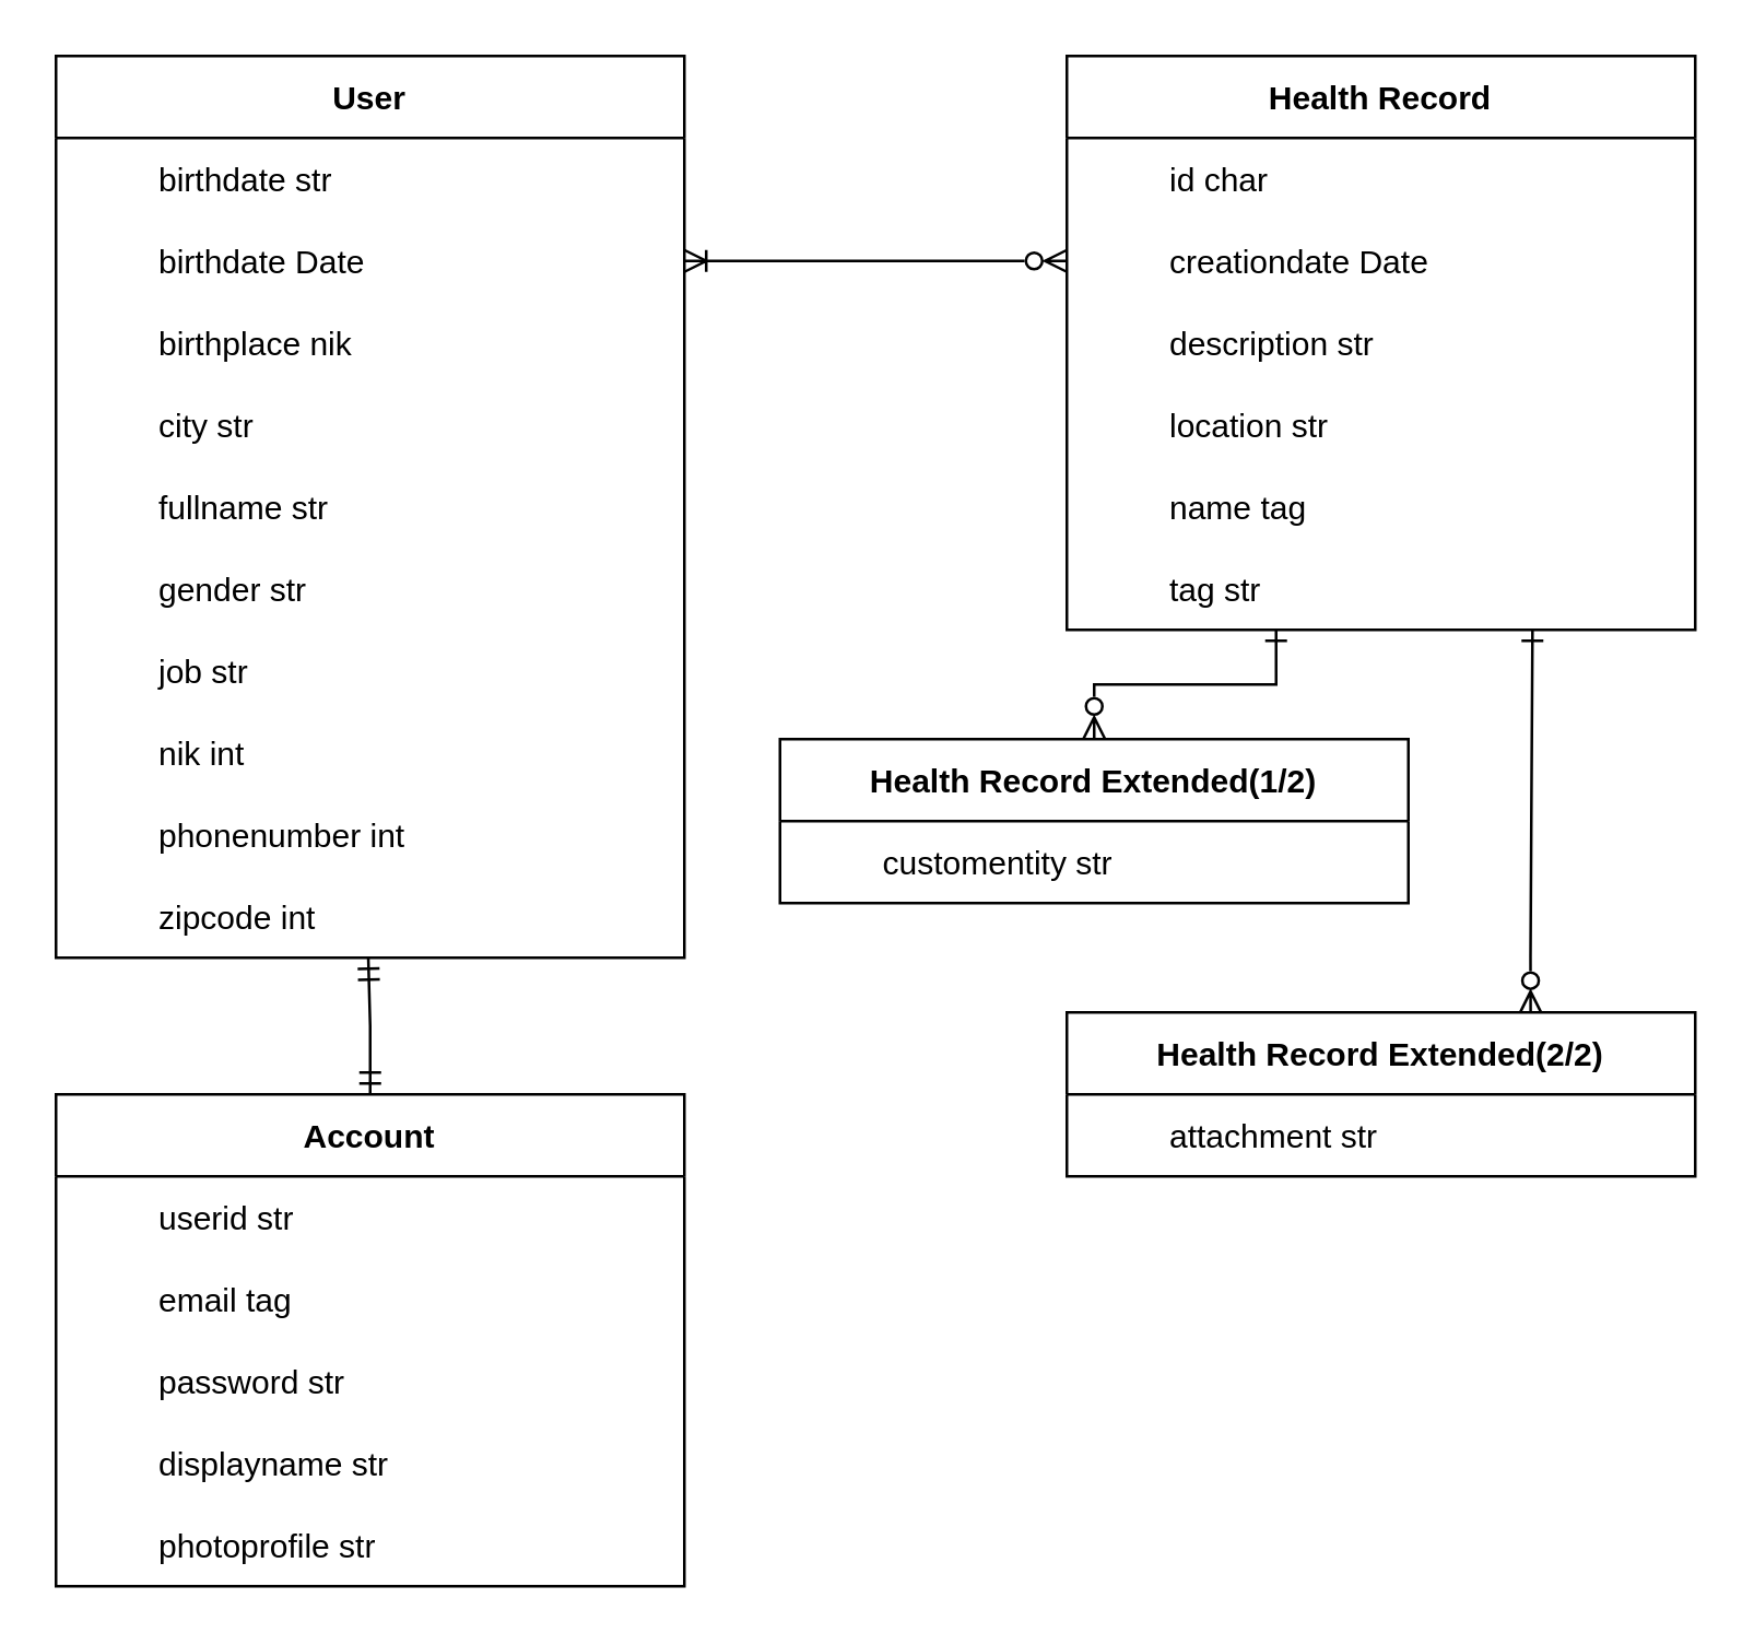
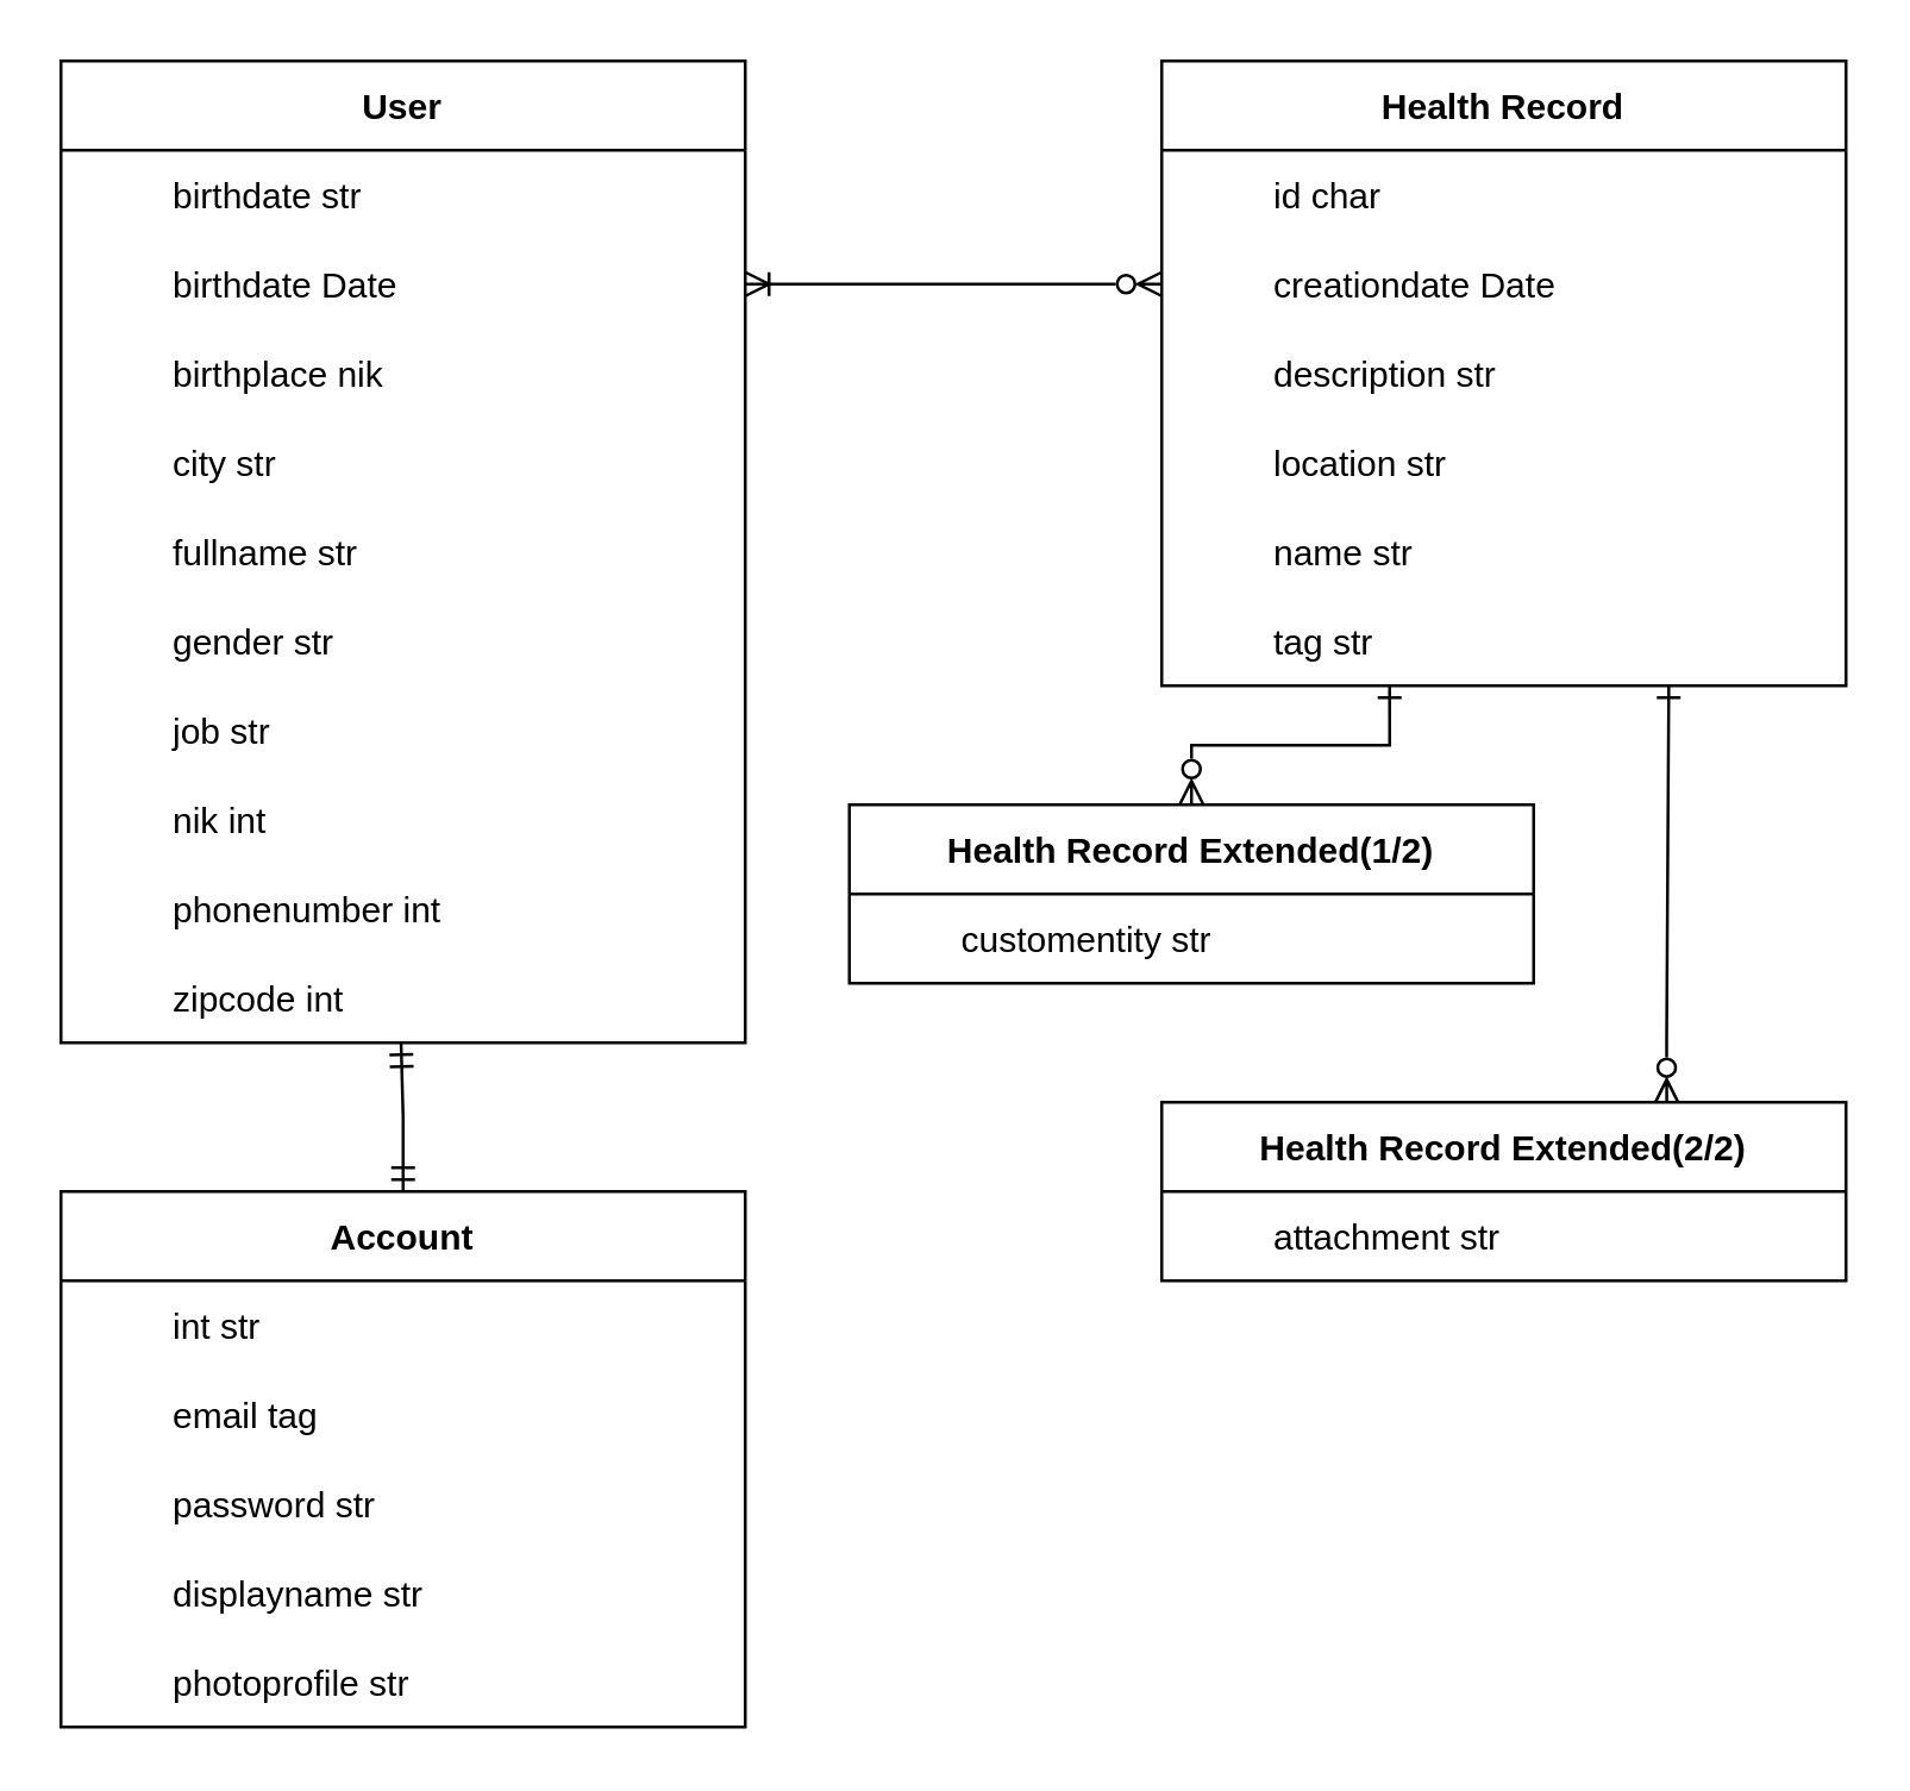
- <mxCell id="65" value="name tag" style="shape=partialRectangle;connectable=0;fillColor=none;top=0;left=0;bottom=0;right=0;align=left;spacingLeft=6;overflow=hidden;rounded=0;" parent="63" vertex="1"><mxGeometry x="30" width="200" height="30" as="geometry"><mxRectangle width="200" height="30" as="alternateBounds" /></mxGeometry></mxCell>
+ <mxCell id="65" value="name str" style="shape=partialRectangle;connectable=0;fillColor=none;top=0;left=0;bottom=0;right=0;align=left;spacingLeft=6;overflow=hidden;rounded=0;" parent="63" vertex="1"><mxGeometry x="30" width="200" height="30" as="geometry"><mxRectangle width="200" height="30" as="alternateBounds" /></mxGeometry></mxCell>
- <mxCell id="37" value="userid str" style="shape=partialRectangle;connectable=0;fillColor=none;top=0;left=0;bottom=0;right=0;align=left;spacingLeft=6;overflow=hidden;rounded=0;" parent="35" vertex="1"><mxGeometry x="30" width="200" height="30" as="geometry"><mxRectangle width="200" height="30" as="alternateBounds" /></mxGeometry></mxCell>
+ <mxCell id="37" value="int str" style="shape=partialRectangle;connectable=0;fillColor=none;top=0;left=0;bottom=0;right=0;align=left;spacingLeft=6;overflow=hidden;rounded=0;" parent="35" vertex="1"><mxGeometry x="30" width="200" height="30" as="geometry"><mxRectangle width="200" height="30" as="alternateBounds" /></mxGeometry></mxCell>
